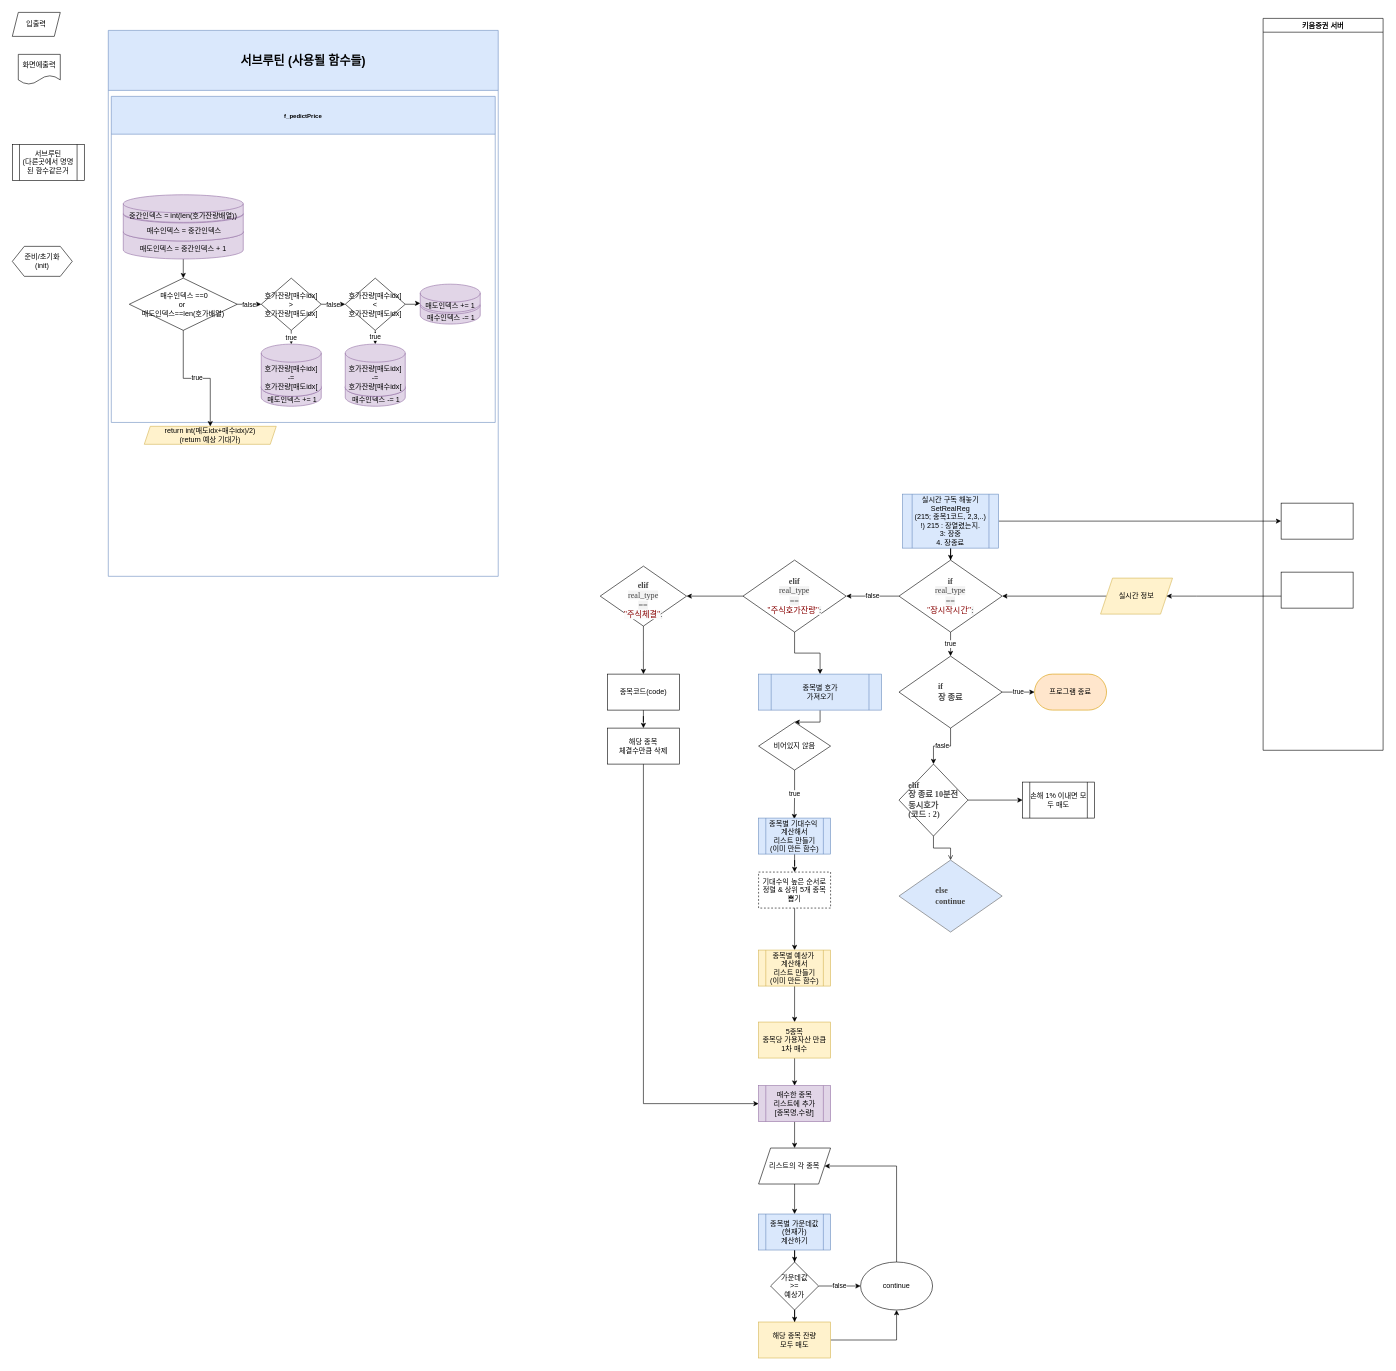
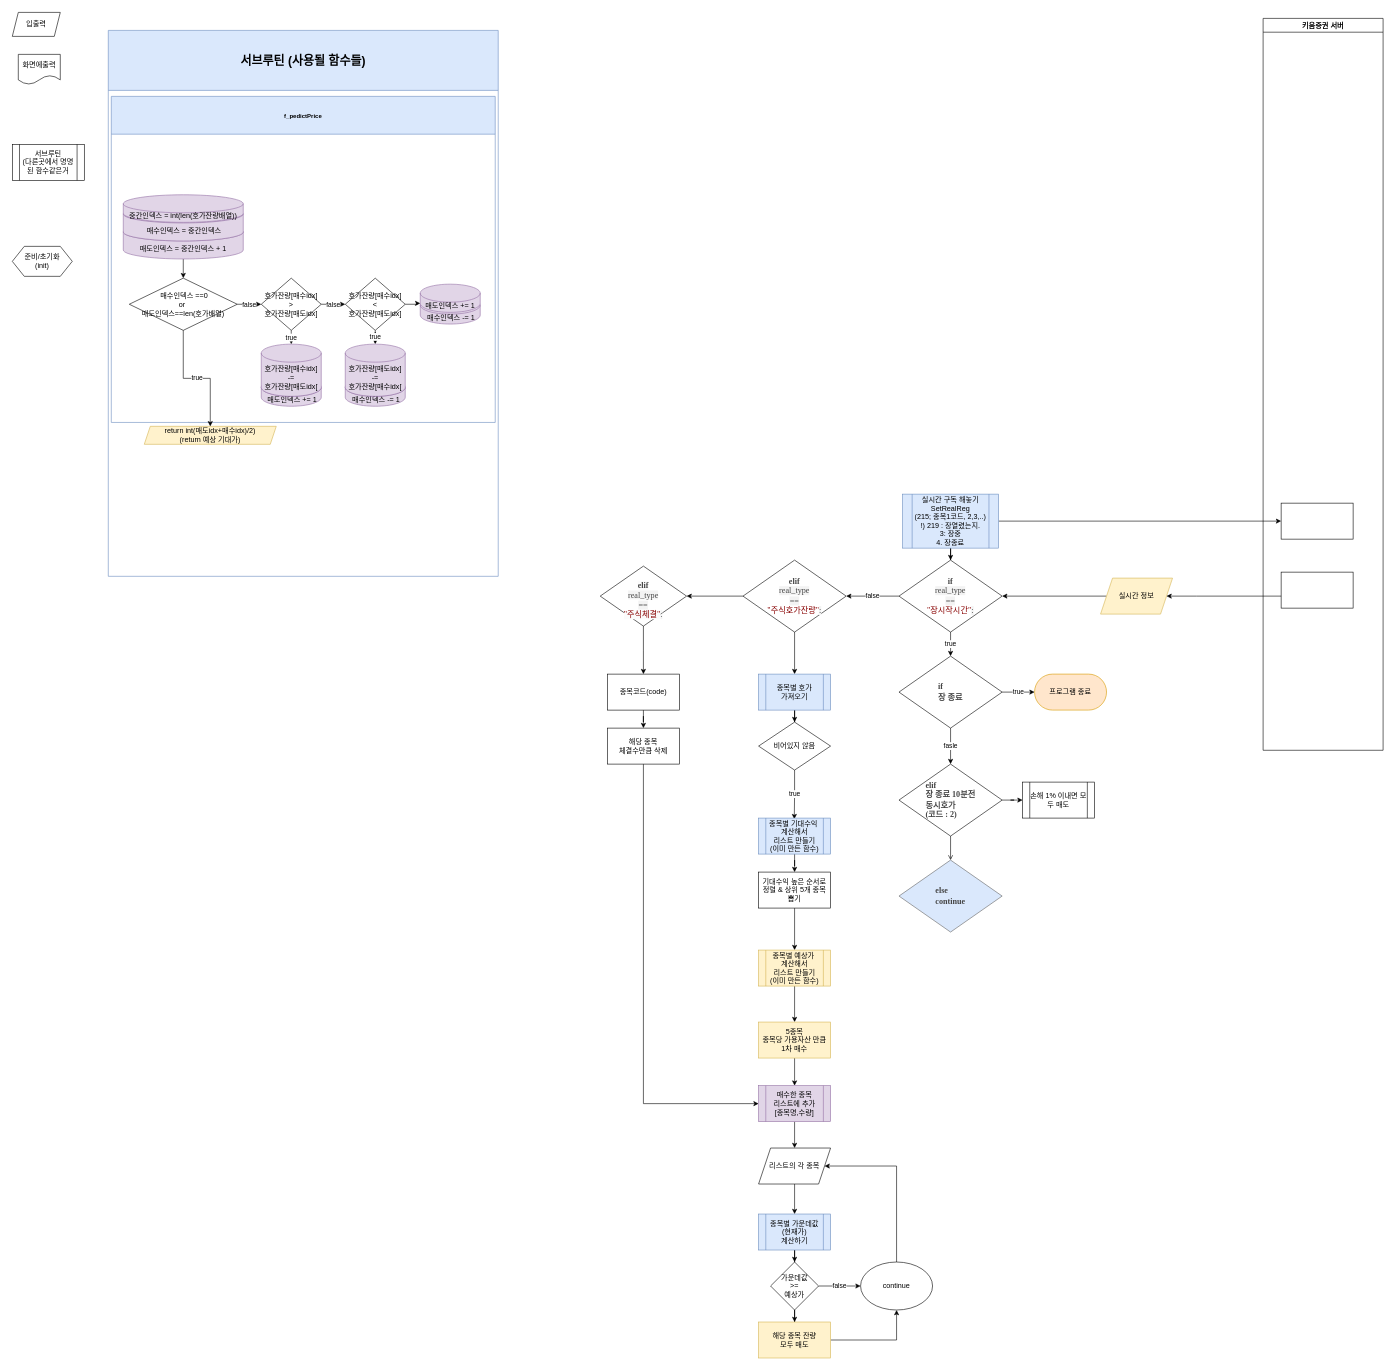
- <mxCell id="30" value="실시간 구독 해놓기&lt;br&gt;SetRealReg&lt;br&gt;(215; 종목1코드, 2,3,..)&lt;br&gt;!) 215 : 장열렸는지.&lt;br&gt;3: 장중&lt;br&gt;4. 장종료" style="shape=process;whiteSpace=wrap;html=1;backgroundOutline=1;fillColor=#dae8fc;strokeColor=#6c8ebf;" parent="1" vertex="1"><mxGeometry x="1504" y="823" width="160" height="90" as="geometry" /></mxCell>
+ <mxCell id="30" value="실시간 구독 해놓기&lt;br&gt;SetRealReg&lt;br&gt;(215; 종목1코드, 2,3,..)&lt;br&gt;!) 219 : 장열렸는지.&lt;br&gt;3: 장중&lt;br&gt;4. 장종료" style="shape=process;whiteSpace=wrap;html=1;backgroundOutline=1;fillColor=#dae8fc;strokeColor=#6c8ebf;" parent="1" vertex="1"><mxGeometry x="1504" y="823" width="160" height="90" as="geometry" /></mxCell>
- <mxCell id="44" value="종목별 호가 &lt;br&gt;가져오기" style="shape=process;whiteSpace=wrap;html=1;backgroundOutline=1;fillColor=#dae8fc;strokeColor=#6c8ebf;" parent="1" vertex="1"><mxGeometry x="1264" y="1123" width="205" height="60" as="geometry" /></mxCell>
+ <mxCell id="44" value="종목별 호가 &lt;br&gt;가져오기" style="shape=process;whiteSpace=wrap;html=1;backgroundOutline=1;fillColor=#dae8fc;strokeColor=#6c8ebf;" parent="1" vertex="1"><mxGeometry x="1264" y="1123" width="120" height="60" as="geometry" /></mxCell>
- <mxCell id="54" value="&lt;div style=&quot;text-align: start;&quot;&gt;&lt;font face=&quot;SF Mono, Consolas, Menlo&quot; color=&quot;#444444&quot;&gt;&lt;span style=&quot;font-size: 13.6px; font-variant-ligatures: common-ligatures;&quot;&gt;&lt;b&gt;elif&lt;/b&gt;&lt;/span&gt;&lt;/font&gt;&lt;/div&gt;&lt;div style=&quot;text-align: start;&quot;&gt;&lt;span style=&quot;background-color: initial; font-size: 13.6px; font-variant-ligatures: common-ligatures;&quot;&gt;&lt;font face=&quot;SF Mono, Consolas, Menlo&quot; color=&quot;#444444&quot;&gt;&lt;b&gt;장 종료 10분전&lt;/b&gt;&lt;/font&gt;&lt;/span&gt;&lt;/div&gt;&lt;div style=&quot;text-align: start;&quot;&gt;&lt;span style=&quot;background-color: initial; font-size: 13.6px; font-variant-ligatures: common-ligatures;&quot;&gt;&lt;font face=&quot;SF Mono, Consolas, Menlo&quot; color=&quot;#444444&quot;&gt;&lt;b&gt;동시호가&lt;/b&gt;&lt;/font&gt;&lt;/span&gt;&lt;/div&gt;&lt;div style=&quot;text-align: start;&quot;&gt;&lt;span style=&quot;background-color: initial; font-size: 13.6px; font-variant-ligatures: common-ligatures;&quot;&gt;&lt;font face=&quot;SF Mono, Consolas, Menlo&quot; color=&quot;#444444&quot;&gt;&lt;b&gt;(코드 : 2)&lt;/b&gt;&lt;/font&gt;&lt;/span&gt;&lt;/div&gt;" style="rhombus;whiteSpace=wrap;html=1;" parent="1" vertex="1"><mxGeometry x="1498" y="1273" width="115" height="120" as="geometry" /></mxCell>
+ <mxCell id="54" value="&lt;div style=&quot;text-align: start;&quot;&gt;&lt;font face=&quot;SF Mono, Consolas, Menlo&quot; color=&quot;#444444&quot;&gt;&lt;span style=&quot;font-size: 13.6px; font-variant-ligatures: common-ligatures;&quot;&gt;&lt;b&gt;elif&lt;/b&gt;&lt;/span&gt;&lt;/font&gt;&lt;/div&gt;&lt;div style=&quot;text-align: start;&quot;&gt;&lt;span style=&quot;background-color: initial; font-size: 13.6px; font-variant-ligatures: common-ligatures;&quot;&gt;&lt;font face=&quot;SF Mono, Consolas, Menlo&quot; color=&quot;#444444&quot;&gt;&lt;b&gt;장 종료 10분전&lt;/b&gt;&lt;/font&gt;&lt;/span&gt;&lt;/div&gt;&lt;div style=&quot;text-align: start;&quot;&gt;&lt;span style=&quot;background-color: initial; font-size: 13.6px; font-variant-ligatures: common-ligatures;&quot;&gt;&lt;font face=&quot;SF Mono, Consolas, Menlo&quot; color=&quot;#444444&quot;&gt;&lt;b&gt;동시호가&lt;/b&gt;&lt;/font&gt;&lt;/span&gt;&lt;/div&gt;&lt;div style=&quot;text-align: start;&quot;&gt;&lt;span style=&quot;background-color: initial; font-size: 13.6px; font-variant-ligatures: common-ligatures;&quot;&gt;&lt;font face=&quot;SF Mono, Consolas, Menlo&quot; color=&quot;#444444&quot;&gt;&lt;b&gt;(코드 : 2)&lt;/b&gt;&lt;/font&gt;&lt;/span&gt;&lt;/div&gt;" style="rhombus;whiteSpace=wrap;html=1;" parent="1" vertex="1"><mxGeometry x="1498" y="1273" width="172" height="120" as="geometry" /></mxCell>
- <mxCell id="57" value="기대수익 높은 순서로&lt;br&gt;정렬 &amp;amp; 상위 5개 종목 뽑기" style="whiteSpace=wrap;html=1;dashed=1;" parent="1" vertex="1"><mxGeometry x="1264" y="1453" width="120" height="60" as="geometry" /></mxCell>
+ <mxCell id="57" value="기대수익 높은 순서로&lt;br&gt;정렬 &amp;amp; 상위 5개 종목 뽑기" style="whiteSpace=wrap;html=1;" parent="1" vertex="1"><mxGeometry x="1264" y="1453" width="120" height="60" as="geometry" /></mxCell>
